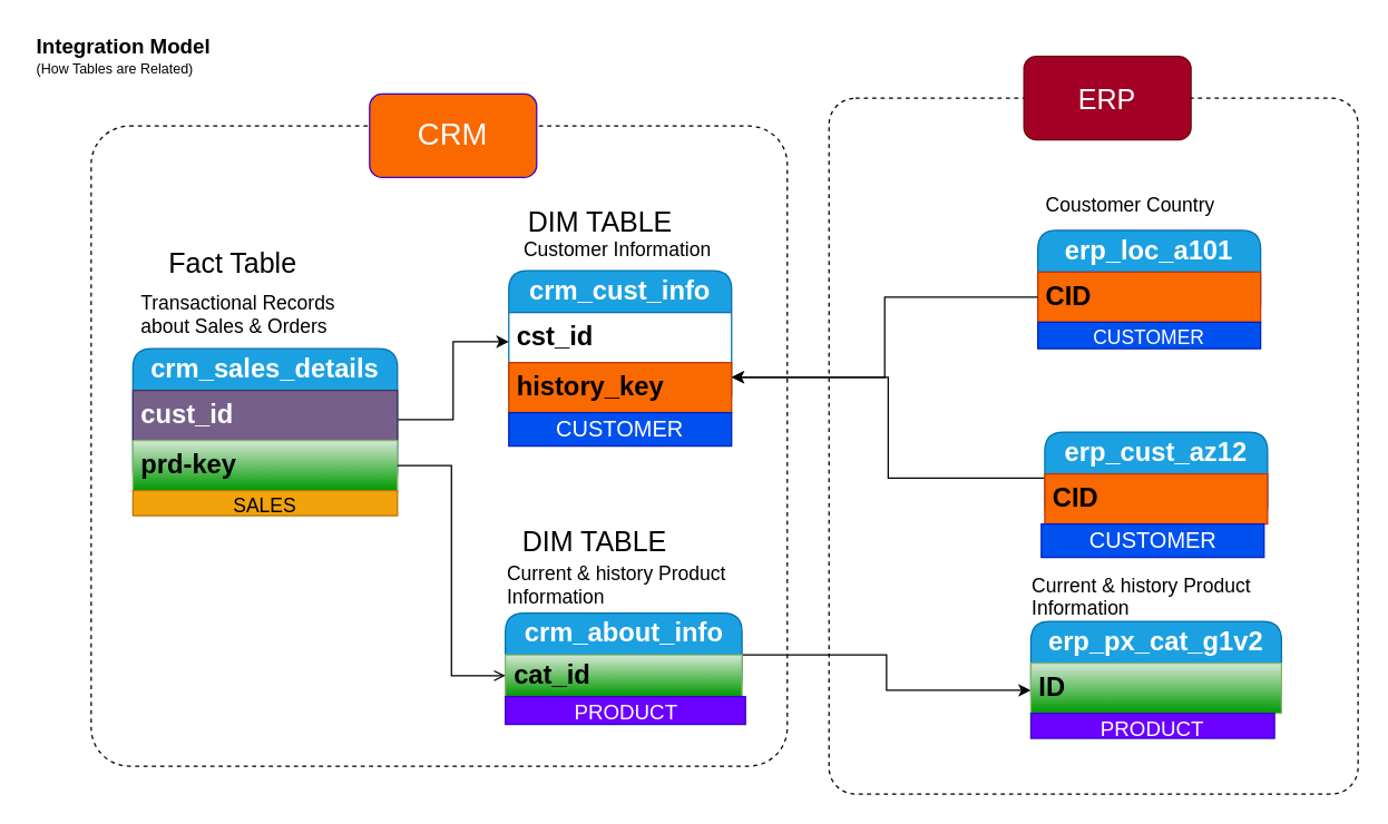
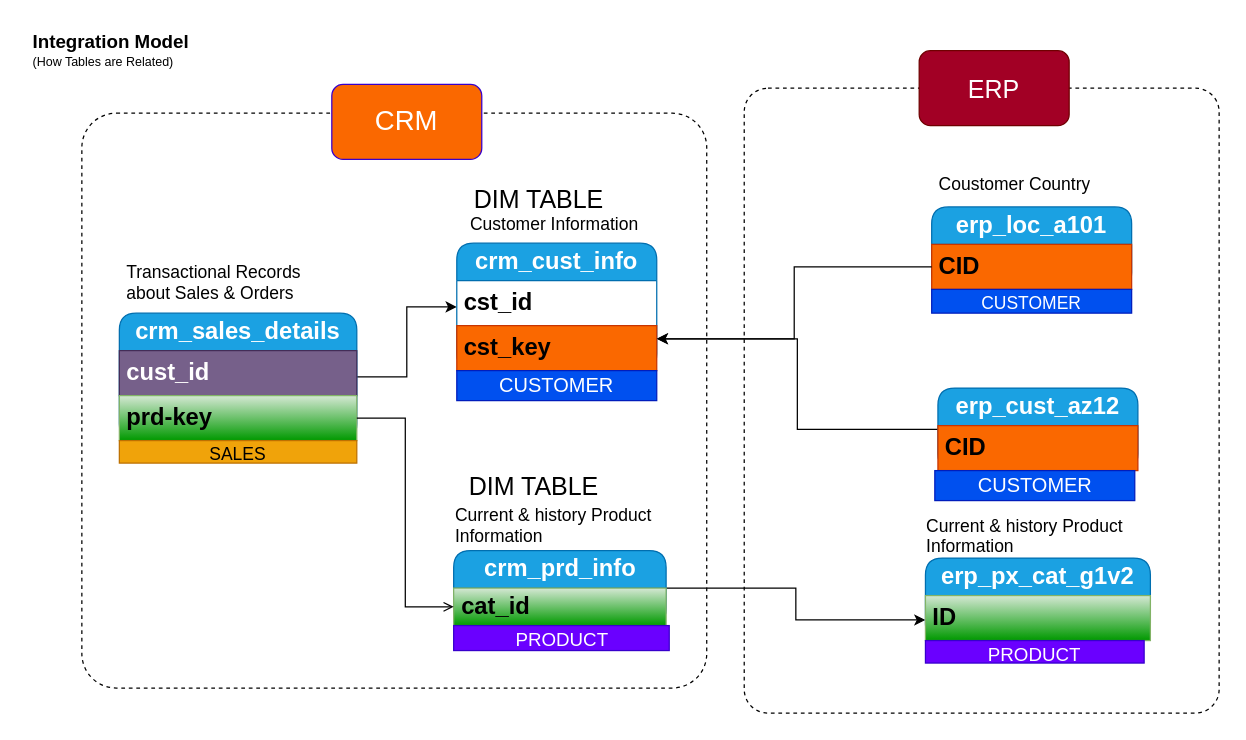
- <mxCell id="37" value="&lt;font style=&quot;font-size: 20px;&quot;&gt;Fact Table&lt;/font&gt;" style="text;strokeColor=none;fillColor=none;align=left;verticalAlign=top;spacingLeft=4;spacingRight=4;overflow=hidden;rotatable=0;points=[[0,0.5],[1,0.5]];portConstraint=eastwest;whiteSpace=wrap;html=1;" vertex="1" parent="1"><mxGeometry x="115" y="170" width="160" height="30" as="geometry" /></mxCell>
- <mxCell id="24" value="history_key" style="text;strokeColor=#C73500;fillColor=#fa6800;align=left;verticalAlign=middle;spacingLeft=4;spacingRight=4;overflow=hidden;points=[[0,0.5],[1,0.5]];portConstraint=eastwest;rotatable=0;whiteSpace=wrap;html=1;fontSize=19;fontStyle=1;fontColor=#000000;" parent="22" vertex="1"><mxGeometry y="66" width="160" height="36" as="geometry" /></mxCell>
+ <mxCell id="24" value="cst_key" style="text;strokeColor=#C73500;fillColor=#fa6800;align=left;verticalAlign=middle;spacingLeft=4;spacingRight=4;overflow=hidden;points=[[0,0.5],[1,0.5]];portConstraint=eastwest;rotatable=0;whiteSpace=wrap;html=1;fontSize=19;fontStyle=1;fontColor=#000000;" parent="22" vertex="1"><mxGeometry y="66" width="160" height="36" as="geometry" /></mxCell>
- <mxCell id="4" value="crm_about_info" style="swimlane;fontStyle=1;childLayout=stackLayout;horizontal=1;startSize=30;horizontalStack=0;resizeParent=1;resizeParentMax=0;resizeLast=0;collapsible=1;marginBottom=0;whiteSpace=wrap;html=1;rounded=1;swimlaneLine=1;fillColor=#1ba1e2;strokeColor=#006EAF;fontColor=#ffffff;fontSize=19;" parent="1" vertex="1"><mxGeometry x="362.5" y="440" width="170" height="60" as="geometry" /></mxCell>
+ <mxCell id="4" value="crm_prd_info" style="swimlane;fontStyle=1;childLayout=stackLayout;horizontal=1;startSize=30;horizontalStack=0;resizeParent=1;resizeParentMax=0;resizeLast=0;collapsible=1;marginBottom=0;whiteSpace=wrap;html=1;rounded=1;swimlaneLine=1;fillColor=#1ba1e2;strokeColor=#006EAF;fontColor=#ffffff;fontSize=19;" parent="1" vertex="1"><mxGeometry x="362.5" y="440" width="170" height="60" as="geometry" /></mxCell>
